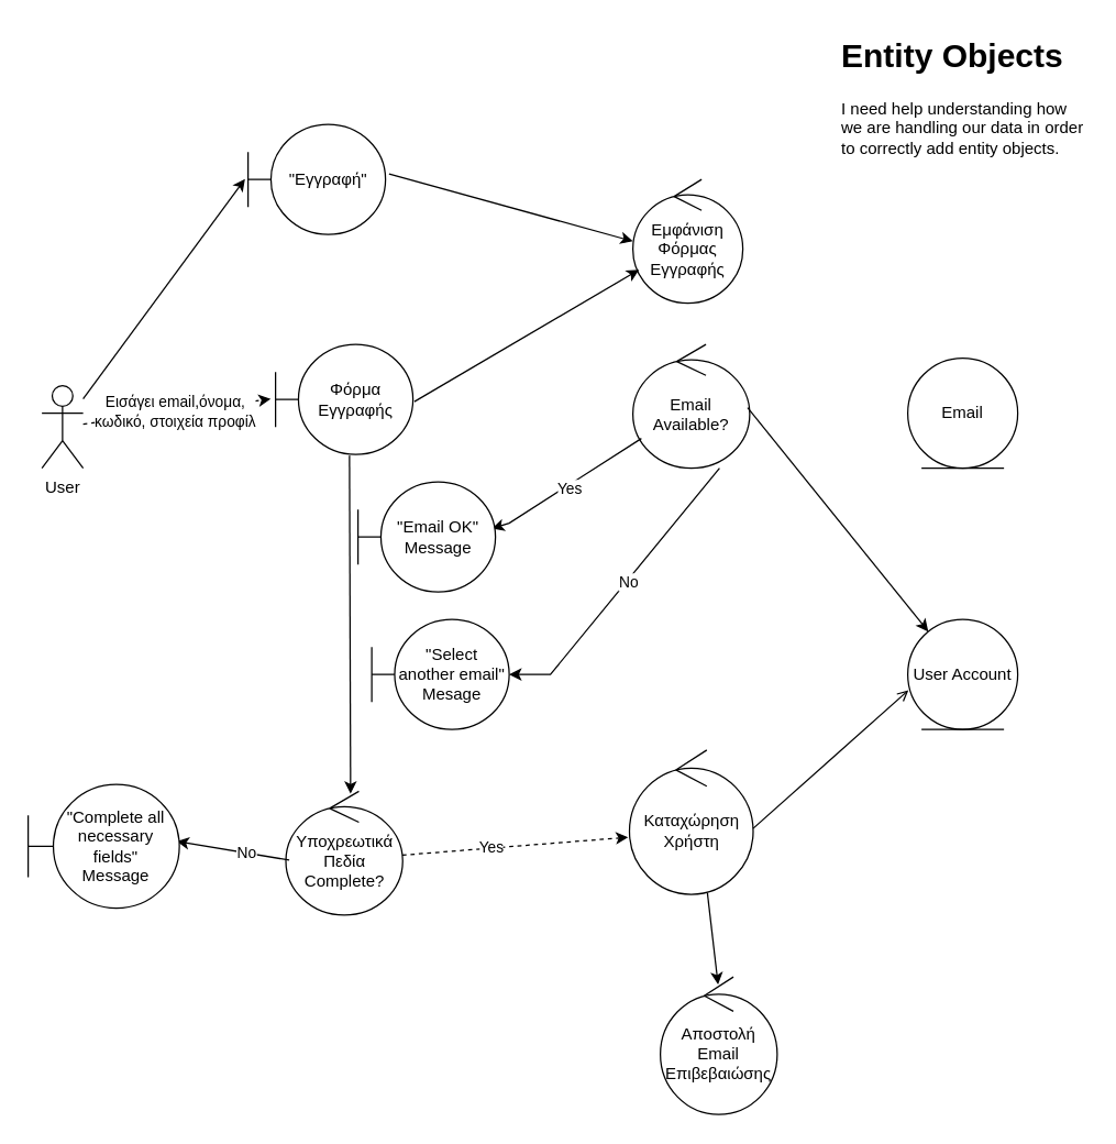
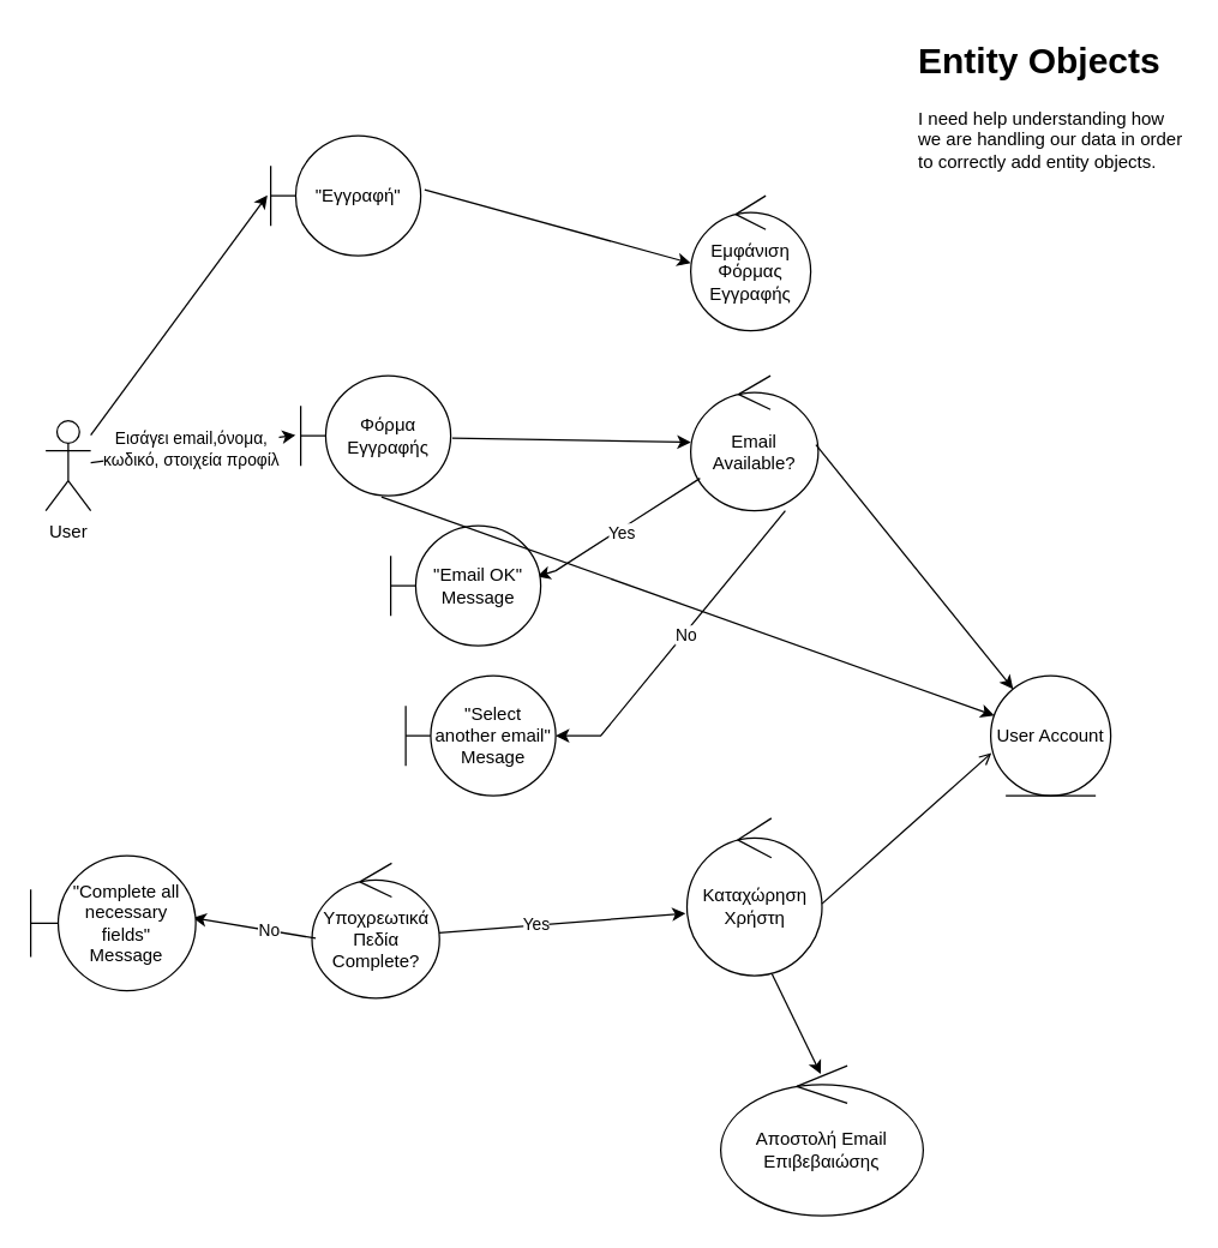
- <mxCell id="10" value="" style="endArrow=classic;html=1;rounded=0;exitX=1.01;exitY=0.52;exitDx=0;exitDy=0;exitPerimeter=0;" parent="1" source="7" target="6" edge="1"><mxGeometry width="50" height="50" relative="1" as="geometry"><mxPoint x="460" y="330" as="sourcePoint" /><mxPoint x="460" y="290" as="targetPoint" /></mxGeometry></mxCell>
+ <mxCell id="10" value="" style="endArrow=classic;html=1;rounded=0;exitX=1.01;exitY=0.52;exitDx=0;exitDy=0;exitPerimeter=0;" parent="1" source="7" target="11" edge="1"><mxGeometry width="50" height="50" relative="1" as="geometry"><mxPoint x="460" y="330" as="sourcePoint" /><mxPoint x="460" y="290" as="targetPoint" /></mxGeometry></mxCell>
- <mxCell id="28" value="Email" style="ellipse;shape=umlEntity;whiteSpace=wrap;html=1;" vertex="1" parent="1"><mxGeometry x="660" y="260" width="80" height="80" as="geometry" /></mxCell>
- <mxCell id="8" value="" style="endArrow=classic;html=1;rounded=0;entryX=-0.034;entryY=0.495;entryDx=0;entryDy=0;entryPerimeter=0;dashed=1;" parent="1" source="2" target="7" edge="1"><mxGeometry width="50" height="50" relative="1" as="geometry"><mxPoint x="110" y="310" as="sourcePoint" /><mxPoint x="160" y="260" as="targetPoint" /></mxGeometry></mxCell>
+ <mxCell id="8" value="" style="endArrow=classic;html=1;rounded=0;entryX=-0.034;entryY=0.495;entryDx=0;entryDy=0;entryPerimeter=0;" parent="1" source="2" target="7" edge="1"><mxGeometry width="50" height="50" relative="1" as="geometry"><mxPoint x="110" y="310" as="sourcePoint" /><mxPoint x="160" y="260" as="targetPoint" /></mxGeometry></mxCell>
- <mxCell id="18" value="" style="endArrow=classic;html=1;rounded=0;exitX=0.538;exitY=1.01;exitDx=0;exitDy=0;exitPerimeter=0;entryX=0.554;entryY=0.02;entryDx=0;entryDy=0;entryPerimeter=0;" parent="1" source="7" target="19" edge="1"><mxGeometry width="50" height="50" relative="1" as="geometry"><mxPoint x="190" y="460" as="sourcePoint" /><mxPoint x="250" y="570" as="targetPoint" /></mxGeometry></mxCell>
+ <mxCell id="18" value="" style="endArrow=classic;html=1;rounded=0;exitX=0.538;exitY=1.01;exitDx=0;exitDy=0;exitPerimeter=0;" parent="1" source="7" target="31" edge="1"><mxGeometry width="50" height="50" relative="1" as="geometry"><mxPoint x="190" y="460" as="sourcePoint" /><mxPoint x="250" y="570" as="targetPoint" /></mxGeometry></mxCell>
- <mxCell id="20" value="" style="endArrow=classic;html=1;rounded=0;exitX=0.997;exitY=0.516;exitDx=0;exitDy=0;exitPerimeter=0;entryX=-0.01;entryY=0.604;entryDx=0;entryDy=0;entryPerimeter=0;dashed=1;" parent="1" source="19" target="25" edge="1"><mxGeometry width="50" height="50" relative="1" as="geometry"><mxPoint x="420" y="610" as="sourcePoint" /><mxPoint x="450" y="606" as="targetPoint" /></mxGeometry></mxCell>
+ <mxCell id="20" value="" style="endArrow=classic;html=1;rounded=0;exitX=0.997;exitY=0.516;exitDx=0;exitDy=0;exitPerimeter=0;entryX=-0.01;entryY=0.604;entryDx=0;entryDy=0;entryPerimeter=0;" parent="1" source="19" target="25" edge="1"><mxGeometry width="50" height="50" relative="1" as="geometry"><mxPoint x="420" y="610" as="sourcePoint" /><mxPoint x="450" y="606" as="targetPoint" /></mxGeometry></mxCell>
- <mxCell id="27" value="Αποστολή Email Επιβεβαιώσης" style="ellipse;shape=umlControl;whiteSpace=wrap;html=1;" parent="1" vertex="1"><mxGeometry x="480" y="710" width="85" height="100" as="geometry" /></mxCell>
+ <mxCell id="27" value="Αποστολή Email Επιβεβαιώσης" style="ellipse;shape=umlControl;whiteSpace=wrap;html=1;" parent="1" vertex="1"><mxGeometry x="480" y="710" width="135" height="100" as="geometry" /></mxCell>
